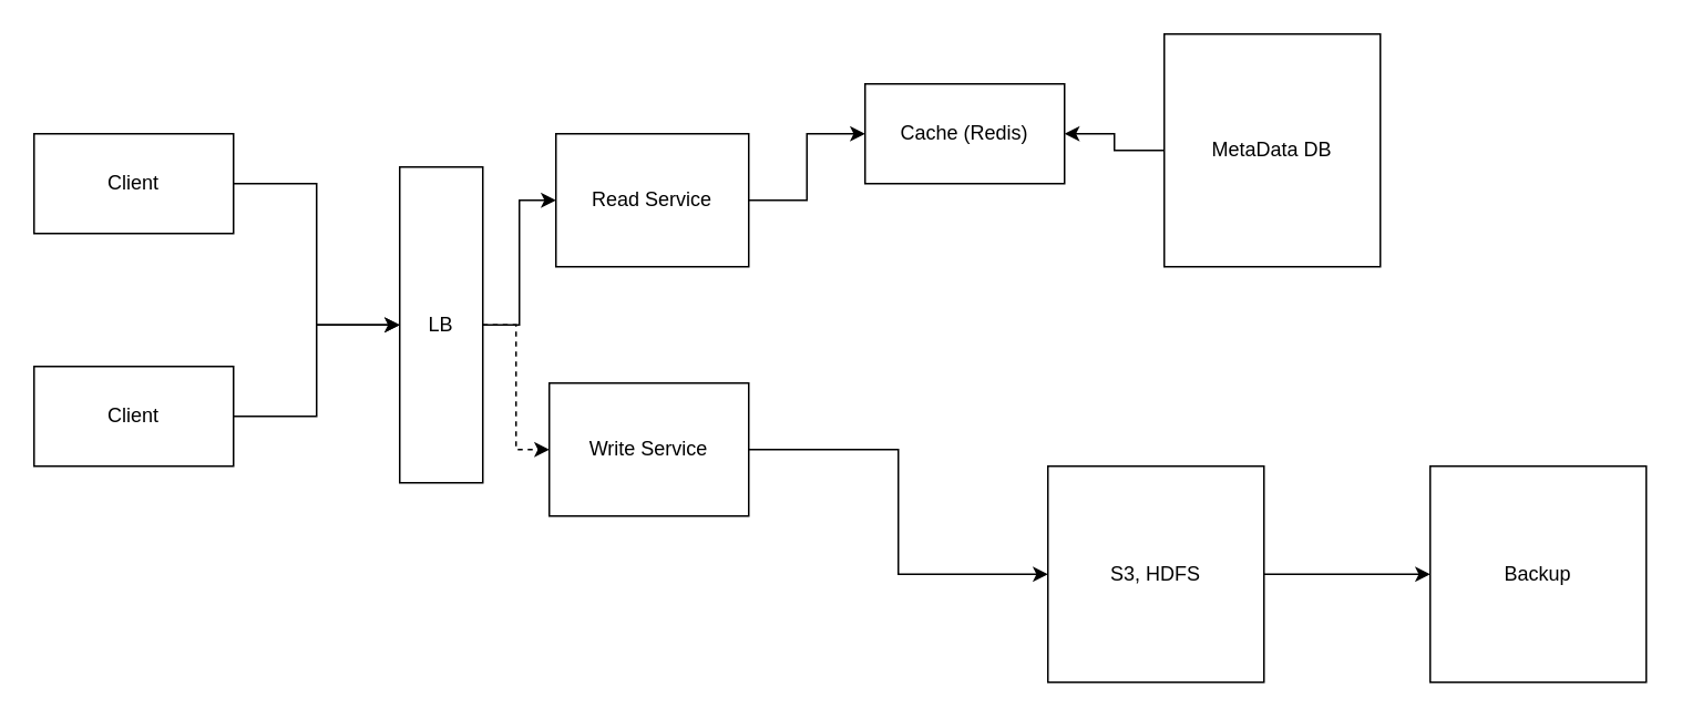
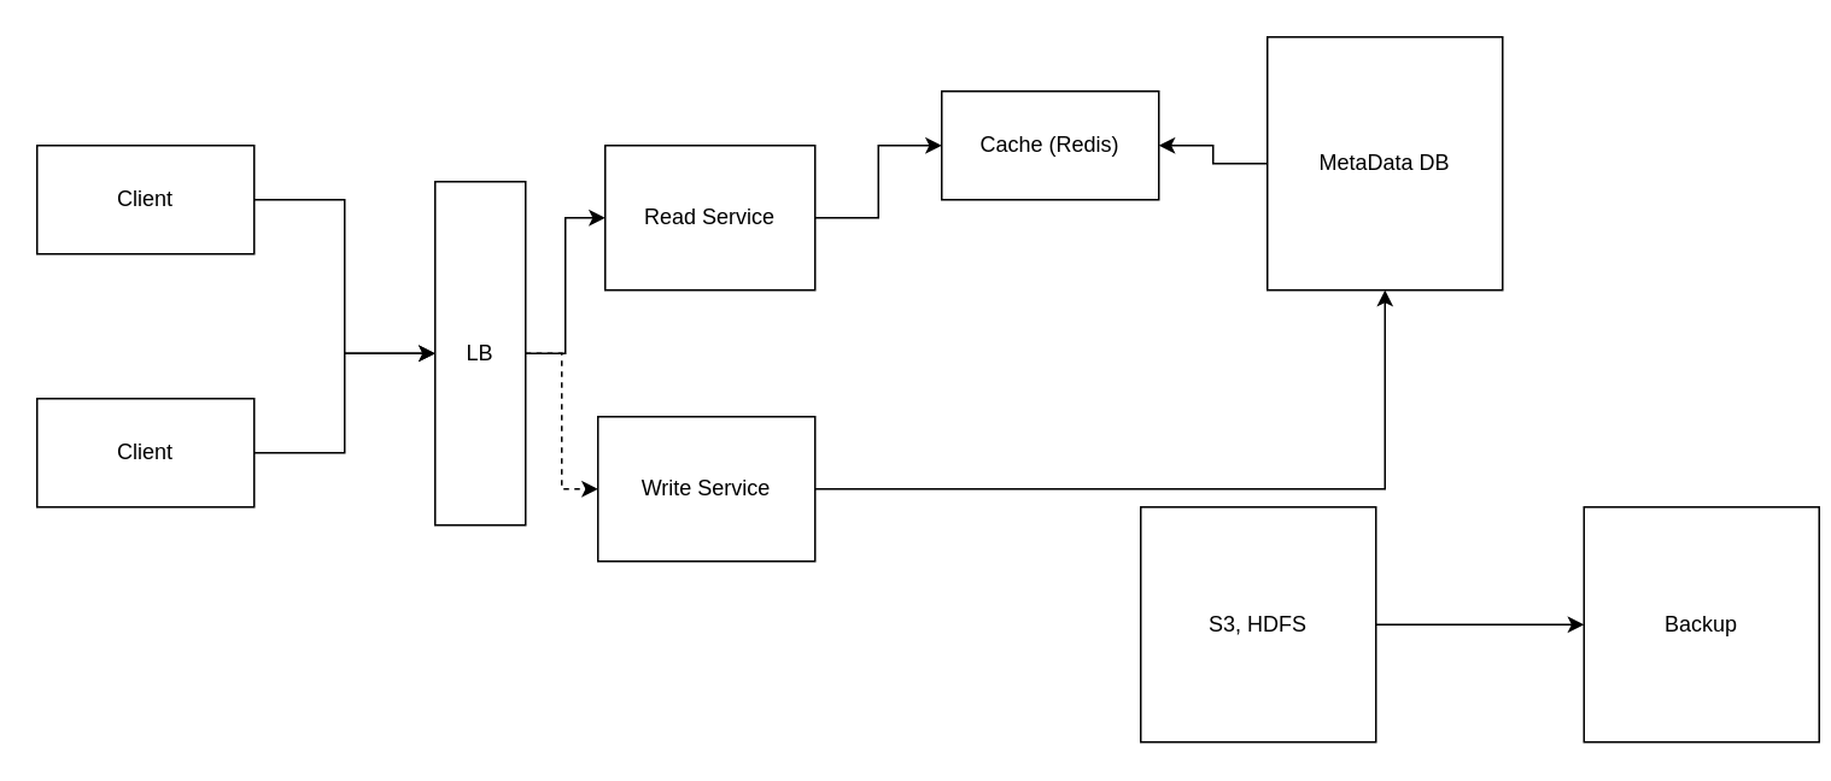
- <mxCell id="10" value="" style="edgeStyle=orthogonalEdgeStyle;rounded=0;orthogonalLoop=1;jettySize=auto;html=1;" edge="1" parent="1" source="11" target="13"><mxGeometry relative="1" as="geometry" /></mxCell>
+ <mxCell id="10" value="" style="edgeStyle=orthogonalEdgeStyle;rounded=0;orthogonalLoop=1;jettySize=auto;html=1;" edge="1" parent="1" source="11" target="15"><mxGeometry relative="1" as="geometry" /></mxCell>
- <mxCell id="16" value="Backup" style="rounded=0;whiteSpace=wrap;html=1;" vertex="1" parent="1"><mxGeometry x="860" y="280" width="130" height="130" as="geometry" /></mxCell>
+ <mxCell id="16" value="Backup" style="rounded=0;whiteSpace=wrap;html=1;" vertex="1" parent="1"><mxGeometry x="875" y="280" width="130" height="130" as="geometry" /></mxCell>
